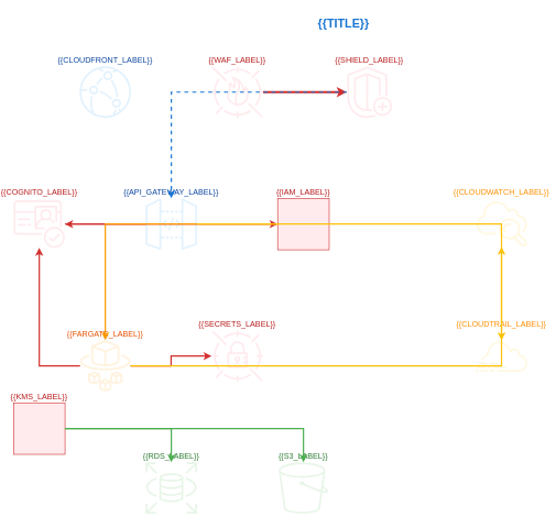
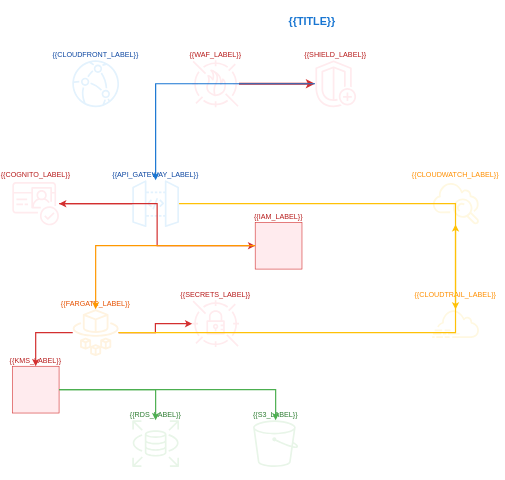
- <mxCell id="17" style="edgeStyle=orthogonalEdgeStyle;rounded=0;orthogonalLoop=1;jettySize=auto;html=1;strokeColor=#1976D2;strokeWidth=2;dashed=1;" edge="1" parent="1" source="5" target="7"><mxGeometry relative="1" as="geometry" /></mxCell>
+ <mxCell id="17" style="edgeStyle=orthogonalEdgeStyle;rounded=0;orthogonalLoop=1;jettySize=auto;html=1;strokeColor=#1976D2;strokeWidth=2;" edge="1" parent="1" source="5" target="7"><mxGeometry relative="1" as="geometry" /></mxCell>
- <mxCell id="8" value="{{IAM_LABEL}}" style="shape=mxgraph.aws4.iam;labelPosition=bottom;verticalLabelPosition=top;align=center;verticalAlign=bottom;fillColor=#FFEBEE;strokeColor=#D32F2F;fontColor=#B71C1C;" vertex="1" parent="1"><mxGeometry x="420" y="300" width="78" height="78" as="geometry" /></mxCell>
+ <mxCell id="8" value="{{IAM_LABEL}}" style="shape=mxgraph.aws4.iam;labelPosition=bottom;verticalLabelPosition=top;align=center;verticalAlign=bottom;fillColor=#FFEBEE;strokeColor=#D32F2F;fontColor=#B71C1C;" vertex="1" parent="1"><mxGeometry x="425" y="370" width="78" height="78" as="geometry" /></mxCell>
- <mxCell id="22" style="edgeStyle=orthogonalEdgeStyle;rounded=0;orthogonalLoop=1;jettySize=auto;html=1;strokeColor=#D32F2F;strokeWidth=2;" edge="1" parent="1" source="9" target="6"><mxGeometry relative="1" as="geometry" /></mxCell>
+ <mxCell id="22" style="edgeStyle=orthogonalEdgeStyle;rounded=0;orthogonalLoop=1;jettySize=auto;html=1;strokeColor=#D32F2F;strokeWidth=2;" edge="1" parent="1" source="9" target="11"><mxGeometry relative="1" as="geometry" /></mxCell>
